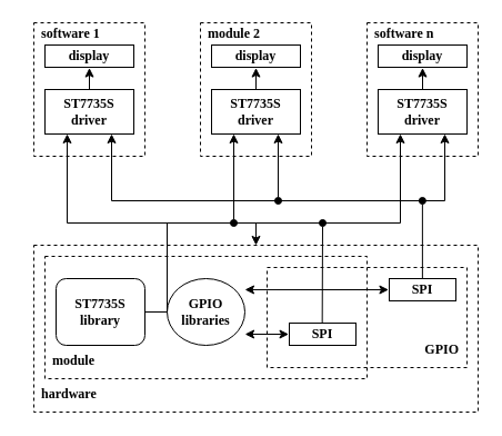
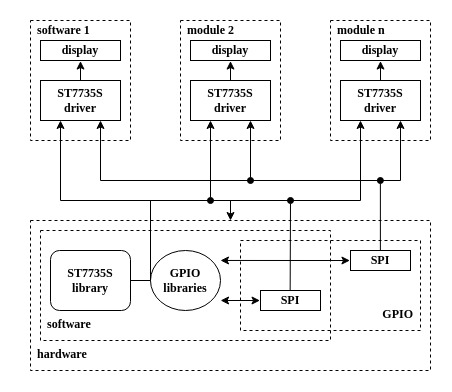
- <mxCell id="26" value="&lt;p&gt;&lt;b style=&quot;line-height: 100%&quot;&gt;&lt;font face=&quot;Verdana&quot; style=&quot;font-size: 12px ; line-height: 120%&quot;&gt;software n&lt;/font&gt;&lt;/b&gt;&lt;/p&gt;" style="rounded=0;fillColor=none;strokeColor=#000000;align=left;verticalAlign=top;textDirection=ltr;fontColor=#000000;whiteSpace=wrap;html=1;spacingLeft=5;spacingBottom=0;spacingTop=-16;dashed=1;container=0;" parent="25" vertex="1"><mxGeometry x="10" width="100" height="120" as="geometry" /></mxCell>
+ <mxCell id="26" value="&lt;p&gt;&lt;b style=&quot;line-height: 100%&quot;&gt;&lt;font face=&quot;Verdana&quot; style=&quot;font-size: 12px ; line-height: 120%&quot;&gt;module n&lt;/font&gt;&lt;/b&gt;&lt;/p&gt;" style="rounded=0;fillColor=none;strokeColor=#000000;align=left;verticalAlign=top;textDirection=ltr;fontColor=#000000;whiteSpace=wrap;html=1;spacingLeft=5;spacingBottom=0;spacingTop=-16;dashed=1;container=0;" parent="25" vertex="1"><mxGeometry x="10" width="100" height="120" as="geometry" /></mxCell>
- <mxCell id="4" value="&lt;p&gt;&lt;b style=&quot;line-height: 100%&quot;&gt;&lt;font face=&quot;Verdana&quot; style=&quot;font-size: 12px ; line-height: 120%&quot;&gt;module&lt;/font&gt;&lt;/b&gt;&lt;/p&gt;" style="rounded=0;fillColor=none;strokeColor=#000000;align=left;verticalAlign=bottom;textDirection=ltr;fontColor=#000000;whiteSpace=wrap;html=1;spacingLeft=5;spacingBottom=-5;container=0;dashed=1;" parent="2" vertex="1"><mxGeometry x="10" y="10" width="290" height="110" as="geometry" /></mxCell>
+ <mxCell id="4" value="&lt;p&gt;&lt;b style=&quot;line-height: 100%&quot;&gt;&lt;font face=&quot;Verdana&quot; style=&quot;font-size: 12px ; line-height: 120%&quot;&gt;software&lt;/font&gt;&lt;/b&gt;&lt;/p&gt;" style="rounded=0;fillColor=none;strokeColor=#000000;align=left;verticalAlign=bottom;textDirection=ltr;fontColor=#000000;whiteSpace=wrap;html=1;spacingLeft=5;spacingBottom=-5;container=0;dashed=1;" parent="2" vertex="1"><mxGeometry x="10" y="10" width="290" height="110" as="geometry" /></mxCell>
